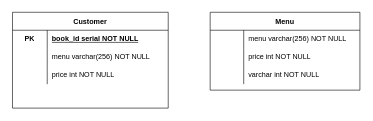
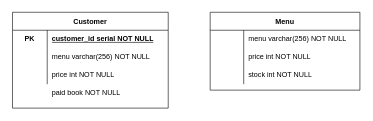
- <mxCell id="5" value="&lt;b&gt;&lt;u&gt;book_id serial NOT NULL&lt;/u&gt;&lt;/b&gt;" style="shape=partialRectangle;html=1;whiteSpace=wrap;connectable=0;fillColor=none;top=0;left=0;bottom=0;right=0;align=left;spacingLeft=6;overflow=hidden;" vertex="1" parent="3"><mxGeometry x="58" width="202" height="30" as="geometry"><mxRectangle width="202" height="30" as="alternateBounds" /></mxGeometry></mxCell>
+ <mxCell id="5" value="&lt;b&gt;&lt;u&gt;customer_id serial NOT NULL&lt;/u&gt;&lt;/b&gt;" style="shape=partialRectangle;html=1;whiteSpace=wrap;connectable=0;fillColor=none;top=0;left=0;bottom=0;right=0;align=left;spacingLeft=6;overflow=hidden;" vertex="1" parent="3"><mxGeometry x="58" width="202" height="30" as="geometry"><mxRectangle width="202" height="30" as="alternateBounds" /></mxGeometry></mxCell>
- <mxCell id="22" value="varchar int NOT NULL" style="shape=partialRectangle;html=1;whiteSpace=wrap;connectable=0;fillColor=none;top=0;left=0;bottom=0;right=0;align=left;spacingLeft=6;overflow=hidden;rounded=0;shadow=0;sketch=0;" vertex="1" parent="20"><mxGeometry x="56" width="194" height="30" as="geometry"><mxRectangle width="194" height="30" as="alternateBounds" /></mxGeometry></mxCell>
+ <mxCell id="22" value="stock int NOT NULL" style="shape=partialRectangle;html=1;whiteSpace=wrap;connectable=0;fillColor=none;top=0;left=0;bottom=0;right=0;align=left;spacingLeft=6;overflow=hidden;rounded=0;shadow=0;sketch=0;" vertex="1" parent="20"><mxGeometry x="56" width="194" height="30" as="geometry"><mxRectangle width="194" height="30" as="alternateBounds" /></mxGeometry></mxCell>
+ <mxCell id="12" value="paid book NOT NULL" style="text;strokeColor=none;fillColor=none;align=left;verticalAlign=middle;spacingLeft=4;spacingRight=4;overflow=hidden;points=[[0,0.5],[1,0.5]];portConstraint=eastwest;rotatable=0;whiteSpace=wrap;html=1;rounded=0;shadow=0;sketch=0;" vertex="1" parent="1"><mxGeometry x="80" y="140" width="190" height="30" as="geometry" /></mxCell>
